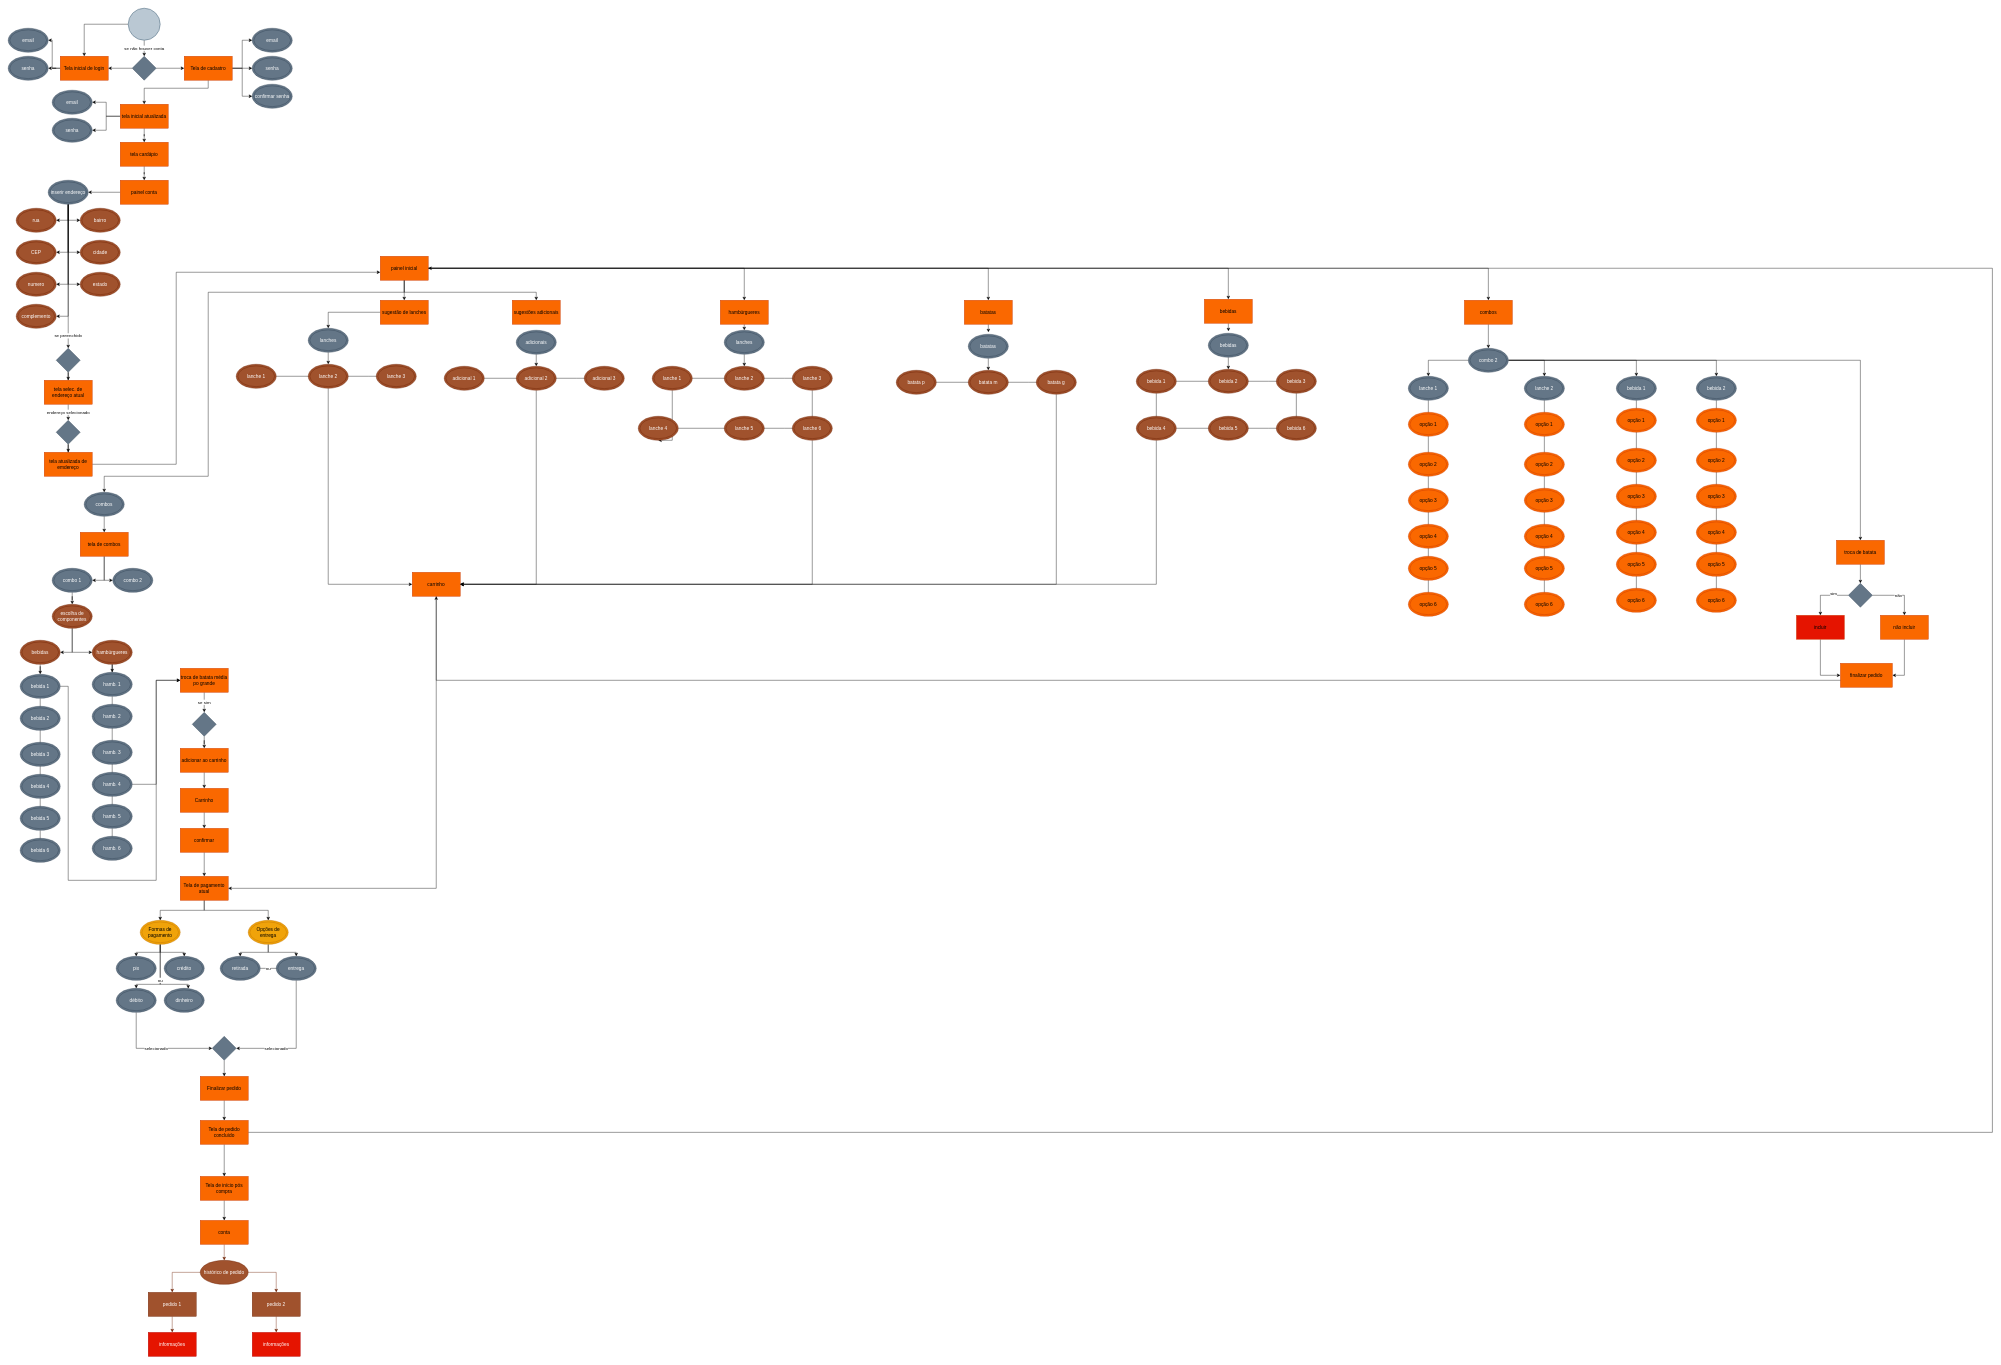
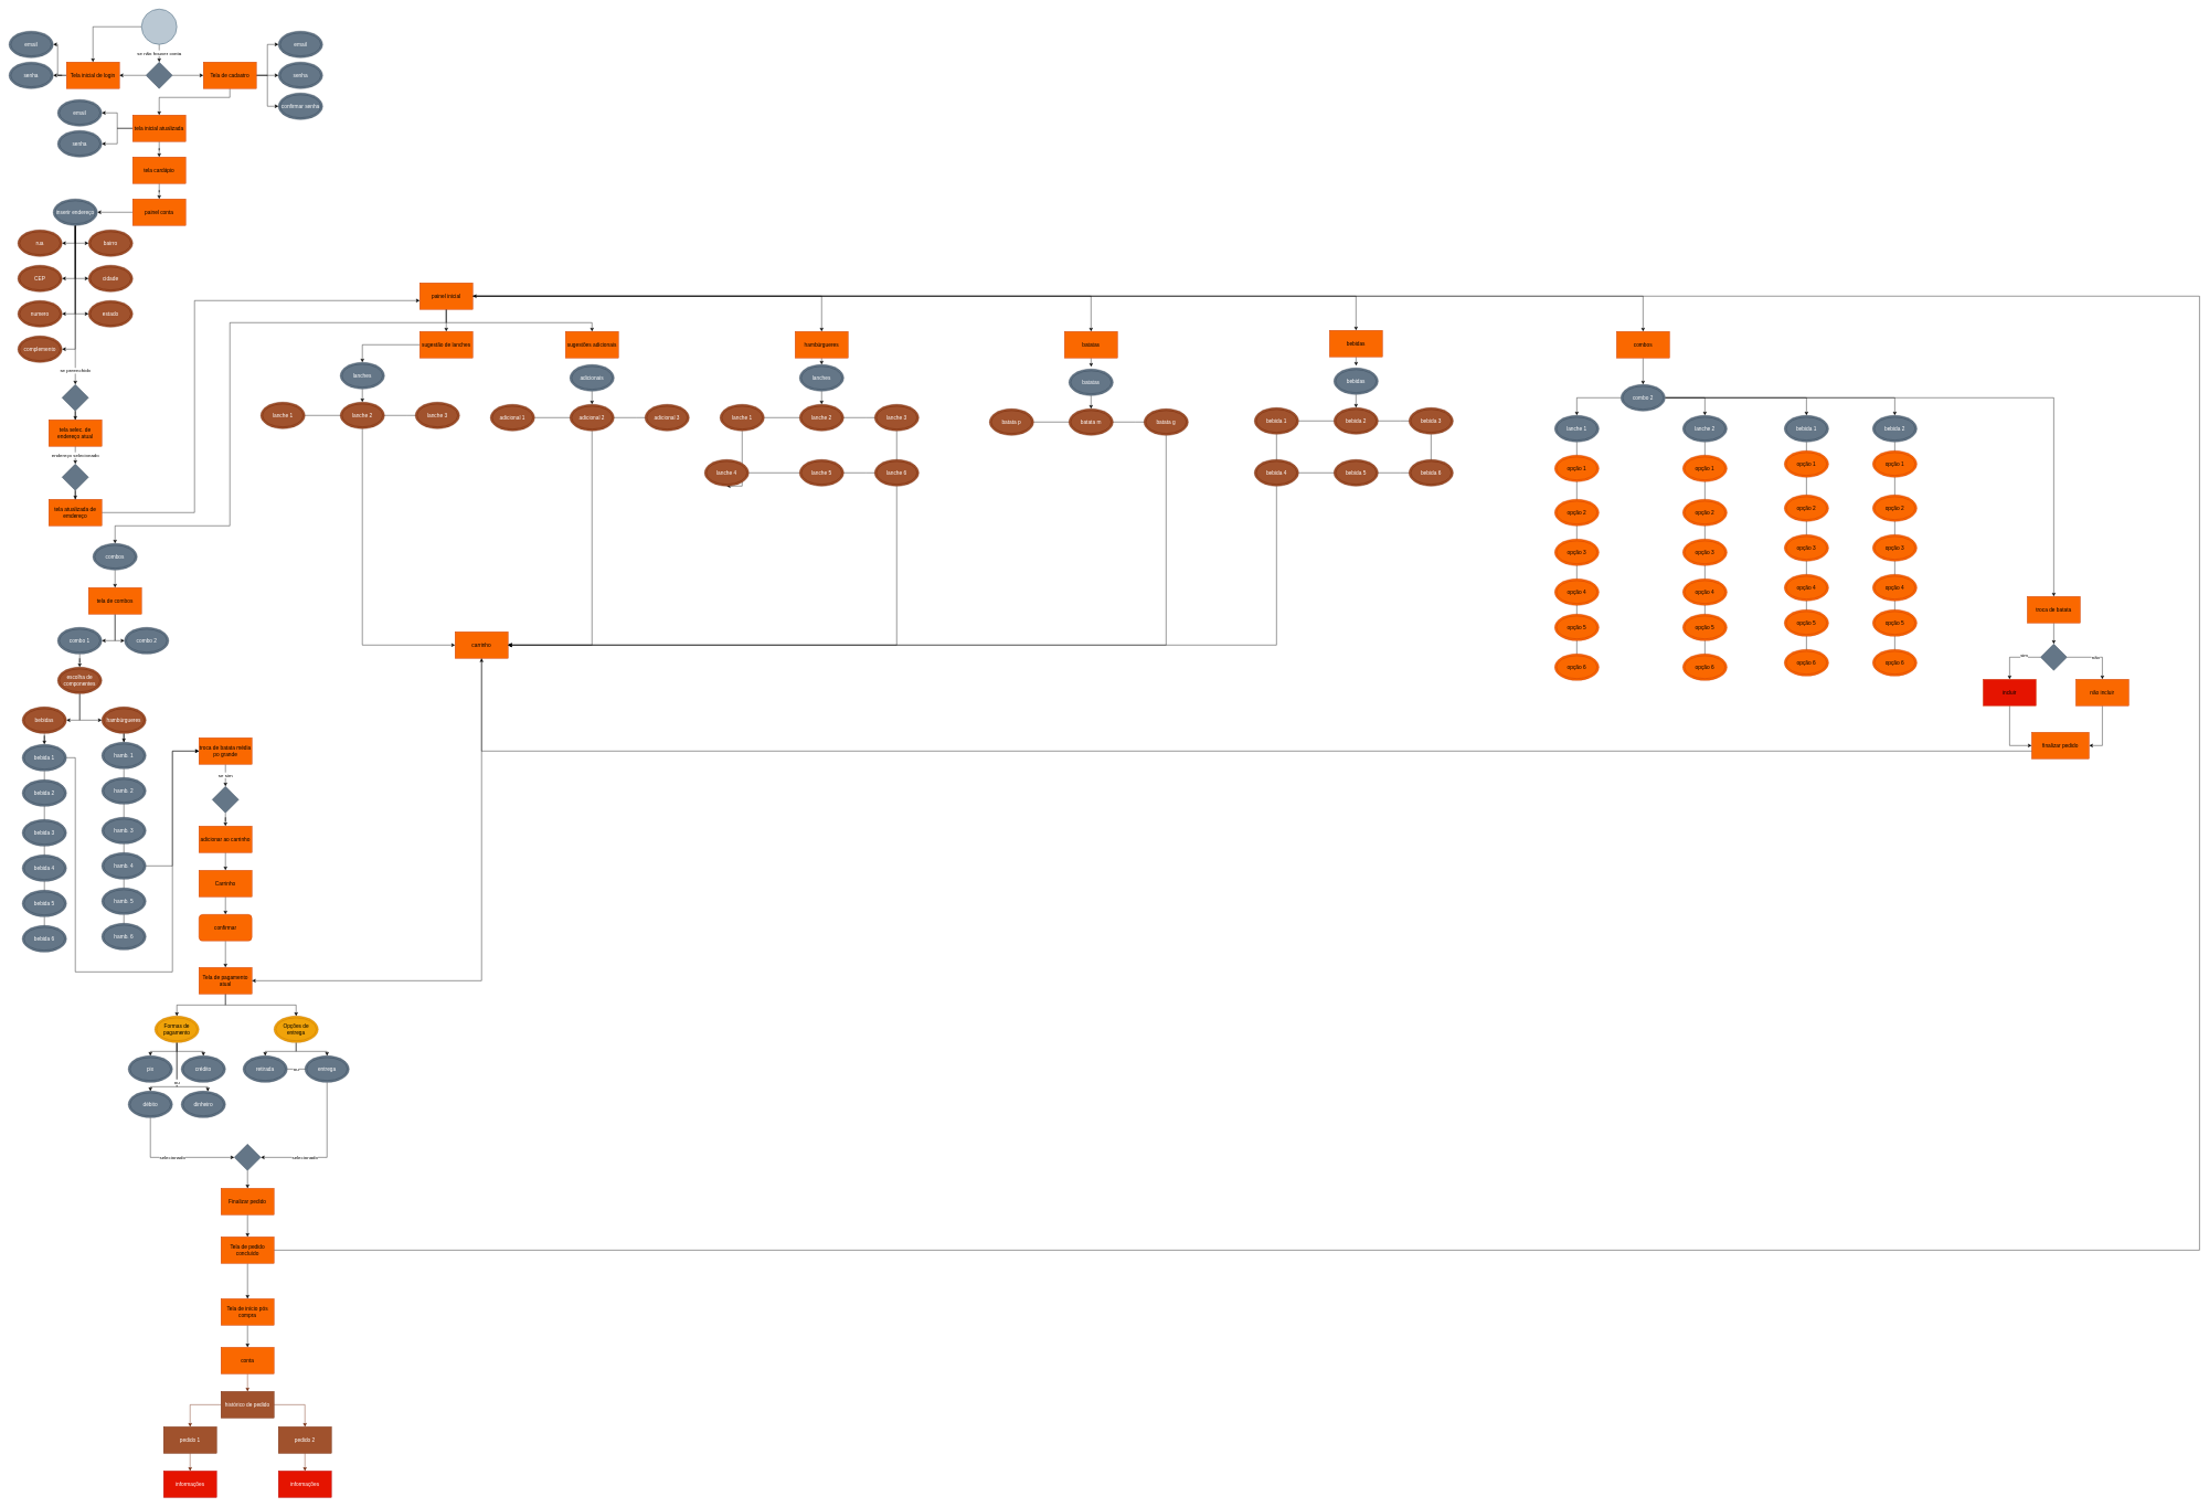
- <mxCell id="105" value="confirmar" style="rounded=0;whiteSpace=wrap;html=1;fillColor=#fa6800;fontColor=#000000;strokeColor=#C73500;" vertex="1" parent="1"><mxGeometry x="450" y="2070" width="120" height="60" as="geometry" /></mxCell>
+ <mxCell id="105" value="confirmar" style="whiteSpace=wrap;html=1;fillColor=#fa6800;fontColor=#000000;strokeColor=#C73500;rounded=1;" vertex="1" parent="1"><mxGeometry x="450" y="2070" width="120" height="60" as="geometry" /></mxCell>
- <mxCell id="251" value="histórico de pedido" style="ellipse;whiteSpace=wrap;html=1;fillColor=#a0522d;fontColor=#ffffff;strokeColor=#6D1F00;" vertex="1" parent="1"><mxGeometry x="500" y="3150" width="120" height="60" as="geometry" /></mxCell>
+ <mxCell id="251" value="histórico de pedido" style="rounded=0;whiteSpace=wrap;html=1;fillColor=#a0522d;fontColor=#ffffff;strokeColor=#6D1F00;" vertex="1" parent="1"><mxGeometry x="500" y="3150" width="120" height="60" as="geometry" /></mxCell>
